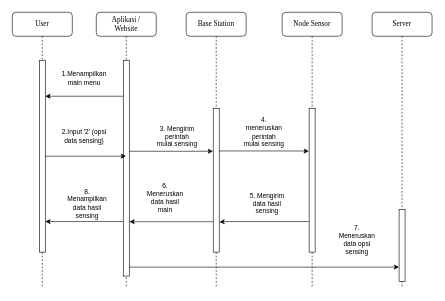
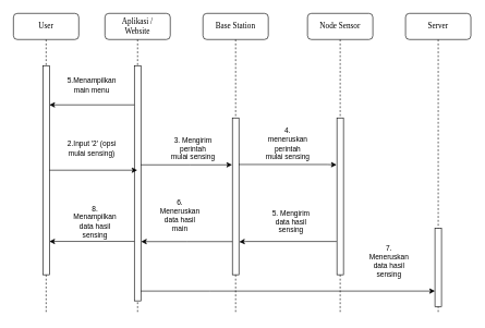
- <mxCell id="12" value="1.Menampilkan main menu" style="text;html=1;strokeColor=none;fillColor=none;align=center;verticalAlign=middle;whiteSpace=wrap;rounded=0;fontSize=11;" parent="1" vertex="1"><mxGeometry x="100" y="120" width="80" height="20" as="geometry" /></mxCell>
+ <mxCell id="12" value="5.Menampilkan main menu" style="text;html=1;strokeColor=none;fillColor=none;align=center;verticalAlign=middle;whiteSpace=wrap;rounded=0;fontSize=11;" parent="1" vertex="1"><mxGeometry x="100" y="120" width="80" height="20" as="geometry" /></mxCell>
- <mxCell id="13" value="2.Input '2' (opsi data sensing)" style="text;html=1;strokeColor=none;fillColor=none;align=center;verticalAlign=middle;whiteSpace=wrap;rounded=0;fontSize=11;" parent="1" vertex="1"><mxGeometry x="95" y="212" width="90" height="30" as="geometry" /></mxCell>
+ <mxCell id="13" value="2.Input '2' (opsi mulai sensing)" style="text;html=1;strokeColor=none;fillColor=none;align=center;verticalAlign=middle;whiteSpace=wrap;rounded=0;fontSize=11;" parent="1" vertex="1"><mxGeometry x="95" y="212" width="90" height="30" as="geometry" /></mxCell>
- <mxCell id="26" value="7. Meneruskan data opsi sensing" style="text;html=1;strokeColor=none;fillColor=none;align=center;verticalAlign=middle;whiteSpace=wrap;rounded=0;fontSize=11;" vertex="1" parent="1"><mxGeometry x="560" y="390" width="70" height="20" as="geometry" /></mxCell>
+ <mxCell id="26" value="7. Meneruskan data hasil sensing" style="text;html=1;strokeColor=none;fillColor=none;align=center;verticalAlign=middle;whiteSpace=wrap;rounded=0;fontSize=11;" vertex="1" parent="1"><mxGeometry x="560" y="390" width="70" height="20" as="geometry" /></mxCell>
